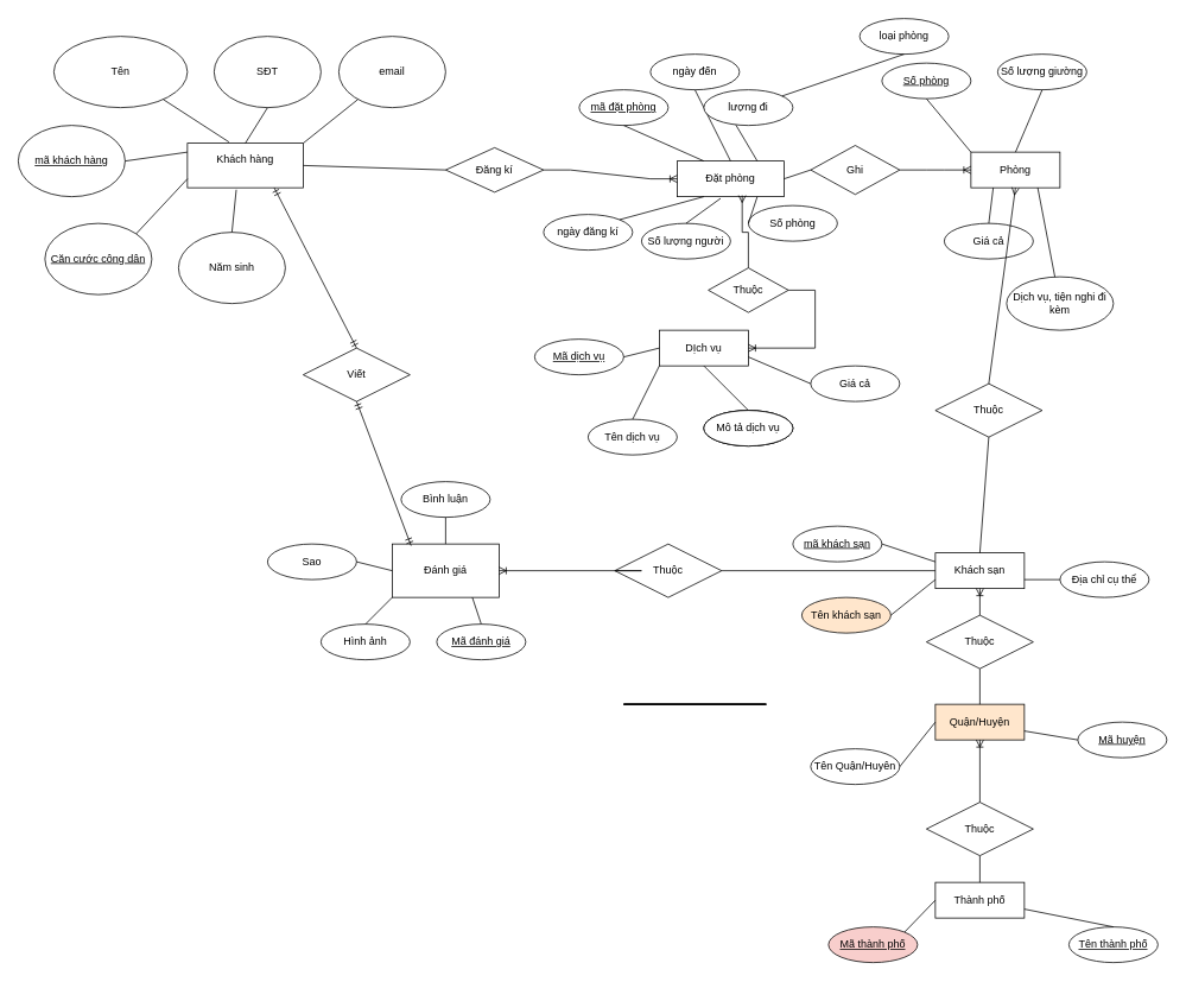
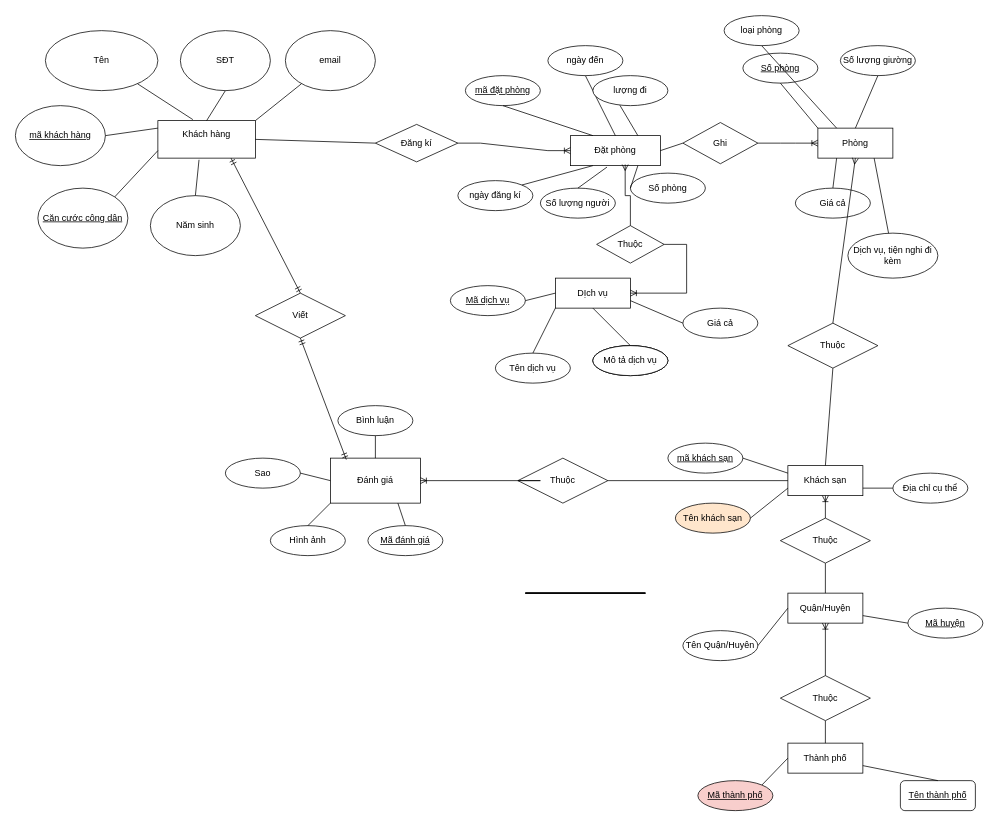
- <mxCell id="44" value="" style="endArrow=none;html=1;rounded=0;exitX=0.5;exitY=1;exitDx=0;exitDy=0;" edge="1" parent="1" source="37" target="24"><mxGeometry relative="1" as="geometry"><mxPoint x="730" y="250" as="sourcePoint" /><mxPoint x="890" y="250" as="targetPoint" /></mxGeometry></mxCell>
+ <mxCell id="44" value="" style="endArrow=none;html=1;rounded=0;exitX=0.5;exitY=1;exitDx=0;exitDy=0;entryX=0.25;entryY=0;entryDx=0;entryDy=0;" edge="1" parent="1" source="37" target="19"><mxGeometry relative="1" as="geometry"><mxPoint x="730" y="250" as="sourcePoint" /><mxPoint x="890" y="250" as="targetPoint" /></mxGeometry></mxCell>
- <mxCell id="21" value="&lt;u&gt;mã đặt phòng&lt;/u&gt;" style="ellipse;whiteSpace=wrap;html=1;align=center;" vertex="1" parent="1"><mxGeometry x="650" y="100" width="100" height="40" as="geometry" /></mxCell>
+ <mxCell id="21" value="&lt;u&gt;mã đặt phòng&lt;/u&gt;" style="ellipse;whiteSpace=wrap;html=1;align=center;" vertex="1" parent="1"><mxGeometry x="620" y="100" width="100" height="40" as="geometry" /></mxCell>
- <mxCell id="47" value="Quận/Huyện" style="whiteSpace=wrap;html=1;align=center;fillColor=#ffe6cc;" vertex="1" parent="1"><mxGeometry x="1050" y="790" width="100" height="40" as="geometry" /></mxCell>
+ <mxCell id="47" value="Quận/Huyện" style="whiteSpace=wrap;html=1;align=center;" vertex="1" parent="1"><mxGeometry x="1050" y="790" width="100" height="40" as="geometry" /></mxCell>
- <mxCell id="53" value="Tên thành phố" style="ellipse;whiteSpace=wrap;html=1;align=center;labelBorderColor=none;fontStyle=4" vertex="1" parent="1"><mxGeometry x="1200" y="1040" width="100" height="40" as="geometry" /></mxCell>
+ <mxCell id="53" value="Tên thành phố" style="whiteSpace=wrap;html=1;align=center;labelBorderColor=none;fontStyle=4;rounded=1;" vertex="1" parent="1"><mxGeometry x="1200" y="1040" width="100" height="40" as="geometry" /></mxCell>
